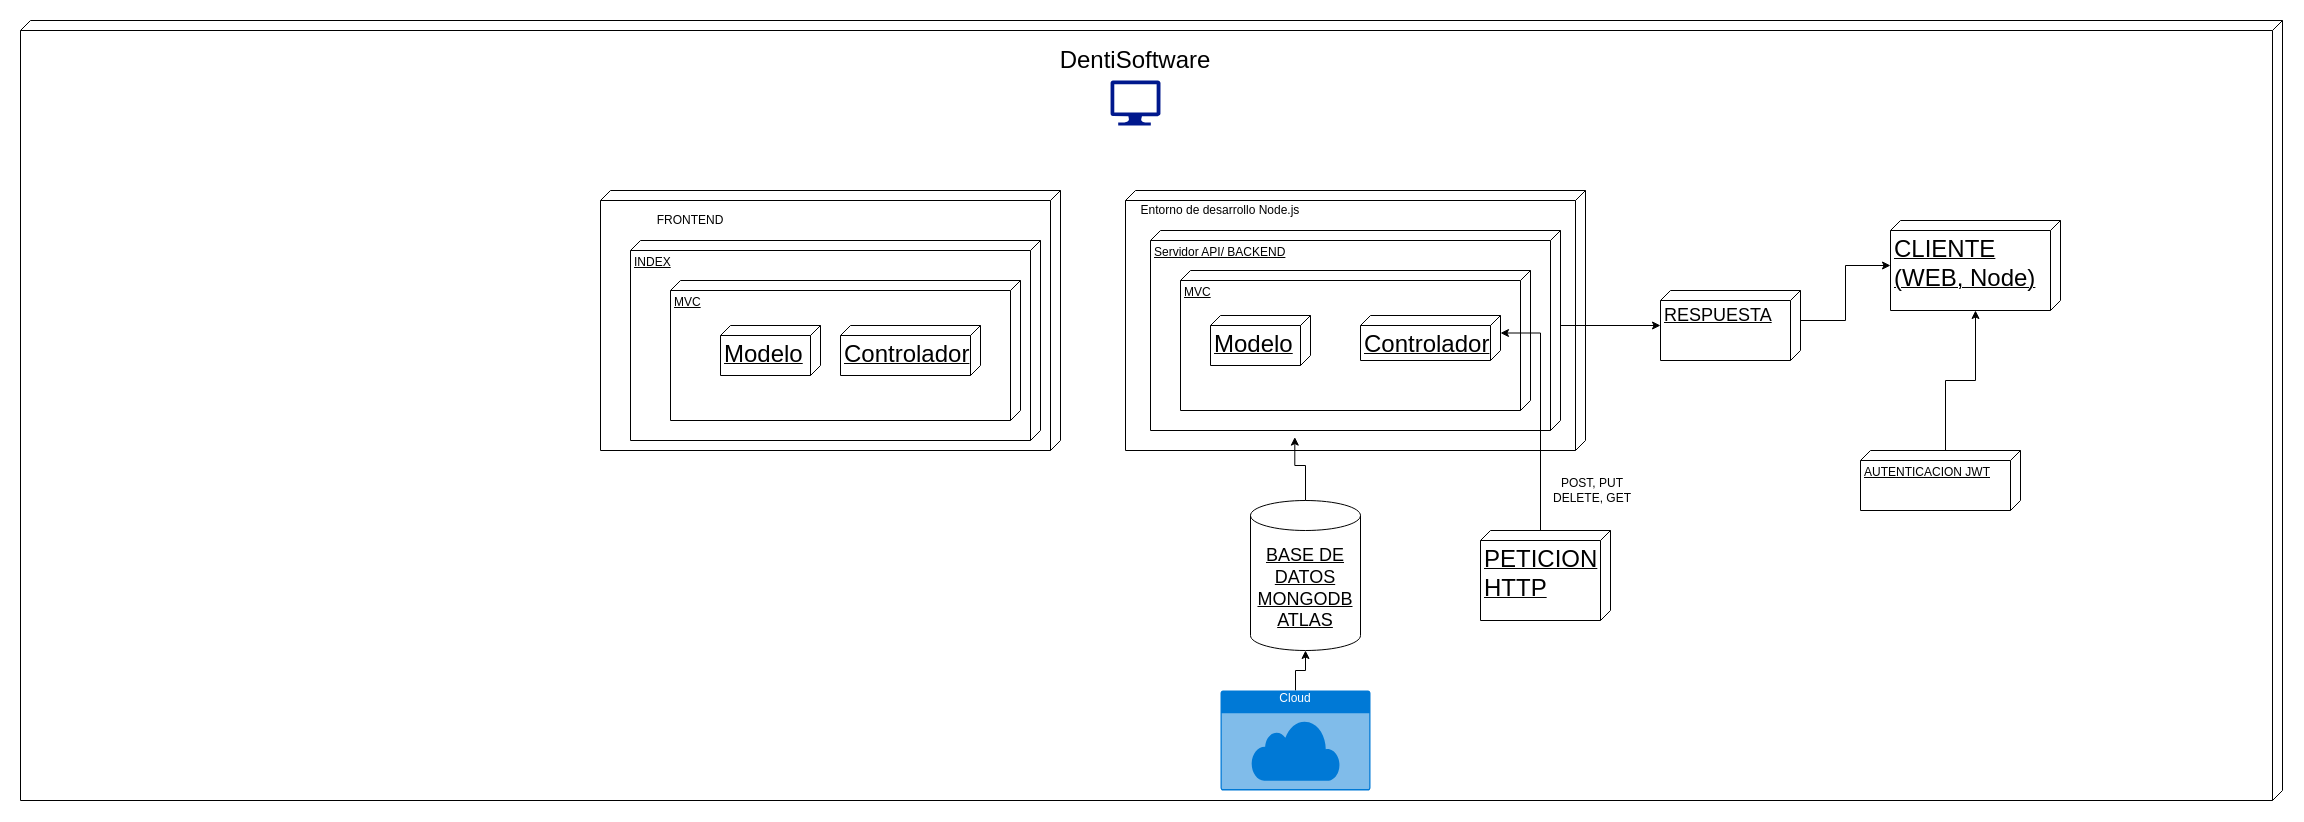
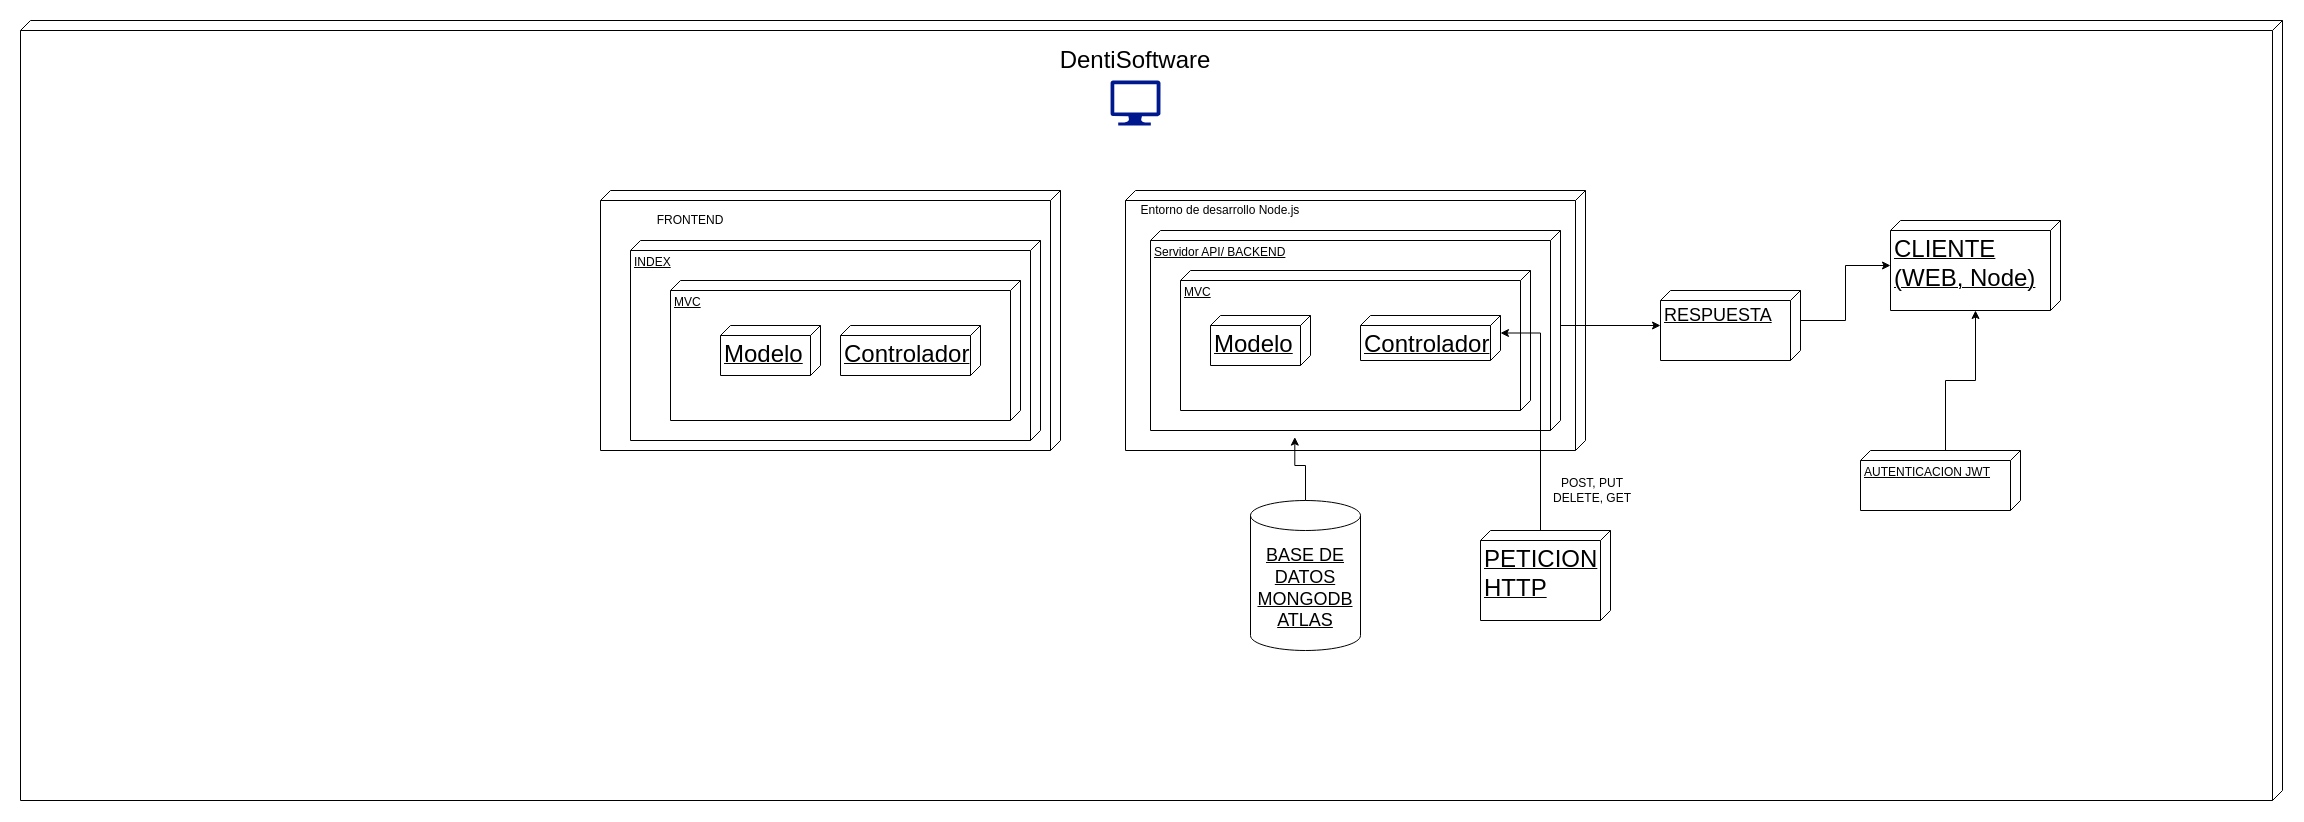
- <mxCell id="21" style="edgeStyle=orthogonalEdgeStyle;rounded=0;orthogonalLoop=1;jettySize=auto;html=1;" edge="1" parent="1" source="22" target="19"><mxGeometry relative="1" as="geometry" /></mxCell>
- <mxCell id="22" value="Cloud" style="html=1;whiteSpace=wrap;strokeColor=none;fillColor=#0079D6;labelPosition=center;verticalLabelPosition=middle;verticalAlign=top;align=center;fontSize=12;outlineConnect=0;spacingTop=-6;fontColor=#FFFFFF;sketch=0;shape=mxgraph.sitemap.cloud;" vertex="1" parent="1"><mxGeometry x="1220" y="690" width="150" height="100" as="geometry" /></mxCell>
